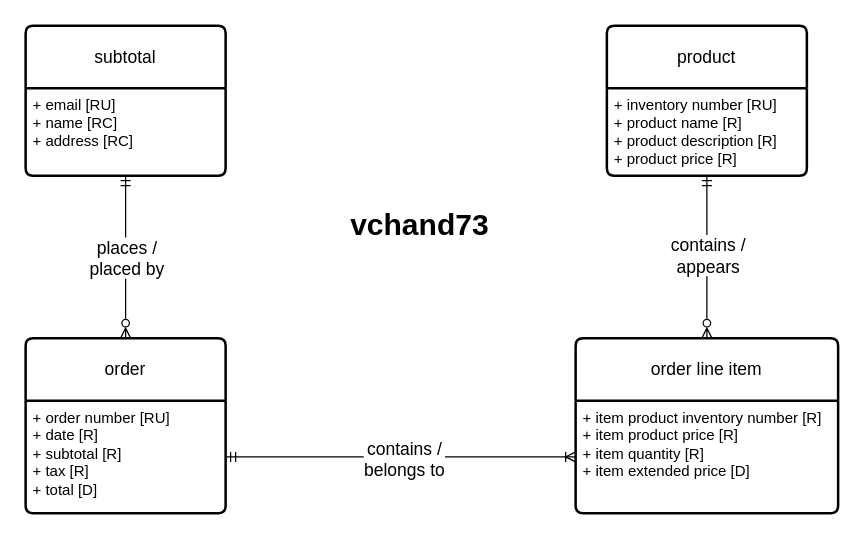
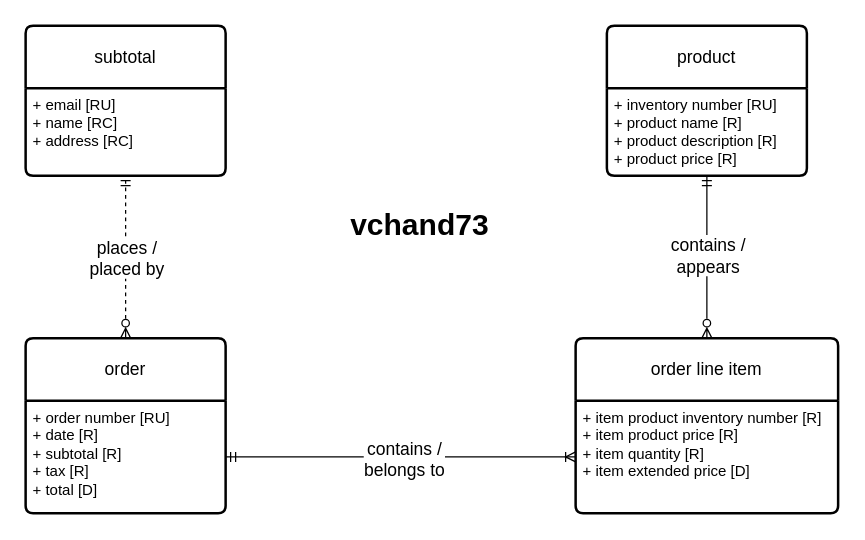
- <mxCell id="6" style="edgeStyle=orthogonalEdgeStyle;rounded=0;orthogonalLoop=1;jettySize=auto;html=1;entryX=0.5;entryY=1;entryDx=0;entryDy=0;endArrow=ERmandOne;endFill=0;startArrow=ERzeroToMany;startFill=0;" edge="1" parent="1" source="8" target="3"><mxGeometry relative="1" as="geometry" /></mxCell>
+ <mxCell id="6" style="edgeStyle=orthogonalEdgeStyle;rounded=0;orthogonalLoop=1;jettySize=auto;html=1;entryX=0.5;entryY=1;entryDx=0;entryDy=0;endArrow=ERmandOne;endFill=0;startArrow=ERzeroToMany;startFill=0;dashed=1;" edge="1" parent="1" source="8" target="3"><mxGeometry relative="1" as="geometry" /></mxCell>
